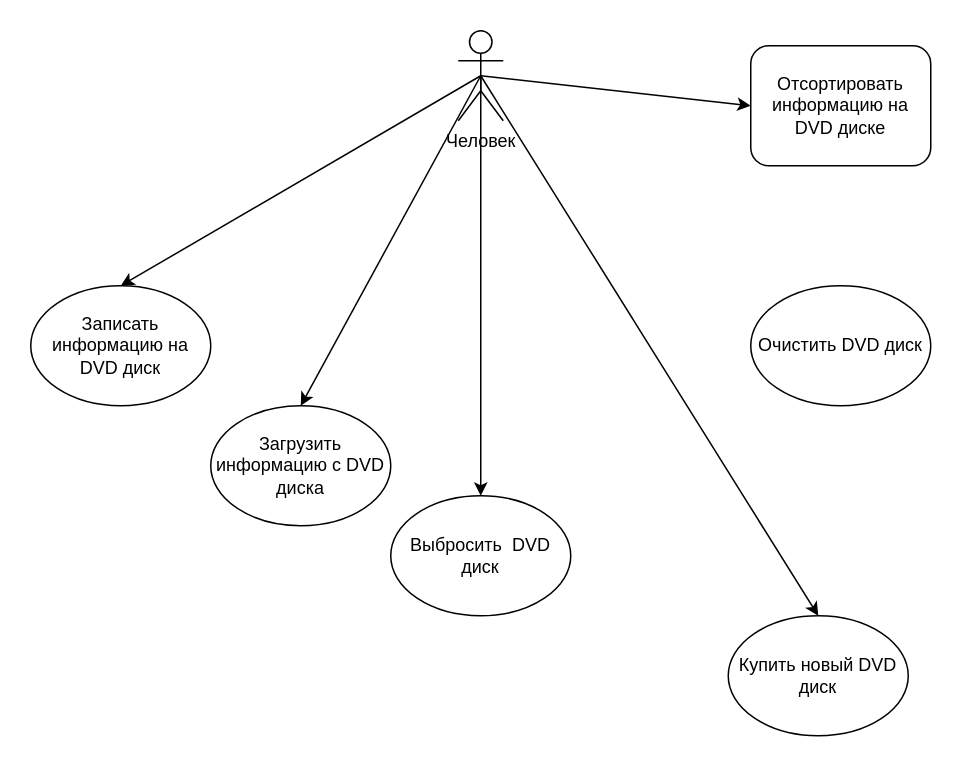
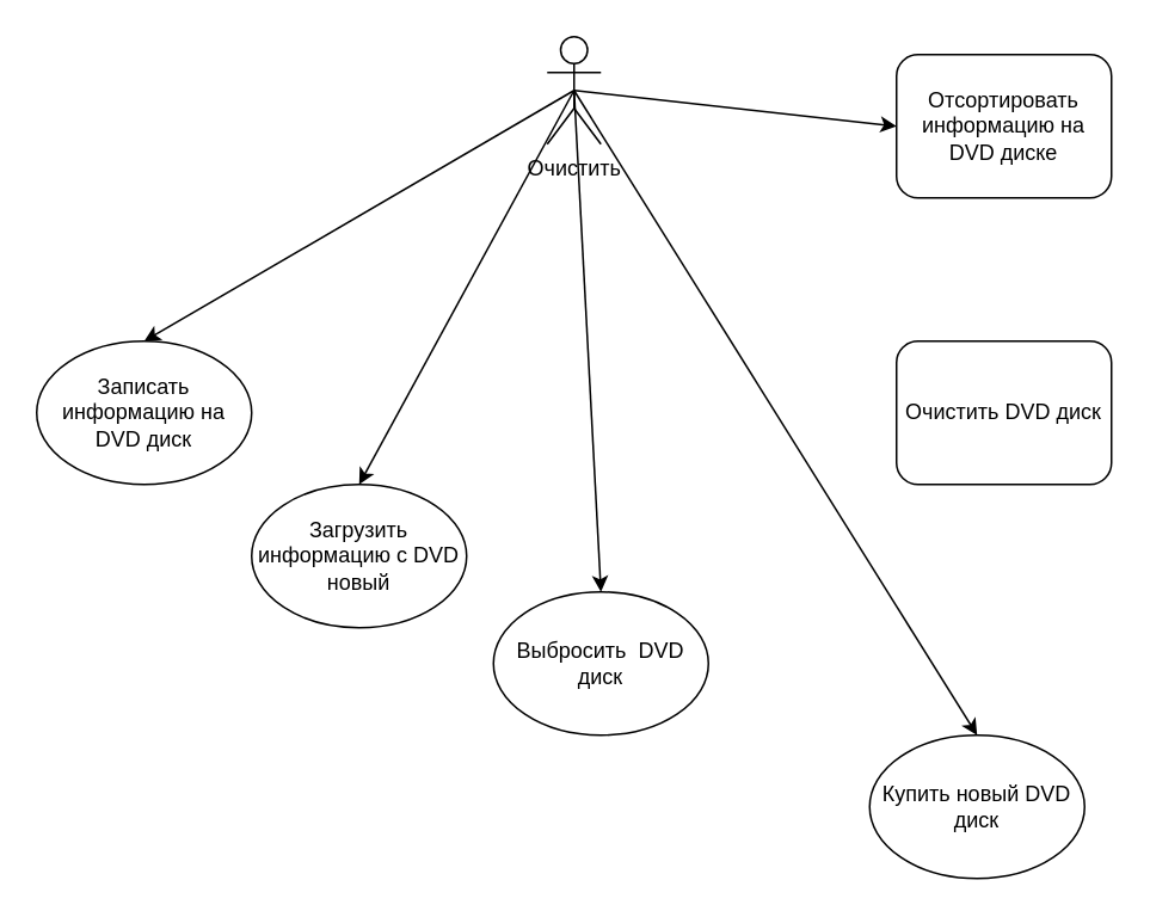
- <mxCell id="2" value="Человек&lt;br&gt;" style="shape=umlActor;verticalLabelPosition=bottom;verticalAlign=top;html=1;outlineConnect=0;" parent="1" vertex="1"><mxGeometry x="305" y="20" width="30" height="60" as="geometry" /></mxCell>
+ <mxCell id="2" value="Очистить&lt;br&gt;" style="shape=umlActor;verticalLabelPosition=bottom;verticalAlign=top;html=1;outlineConnect=0;" parent="1" vertex="1"><mxGeometry x="305" y="20" width="30" height="60" as="geometry" /></mxCell>
- <mxCell id="6" value="Очистить DVD диск" style="ellipse;whiteSpace=wrap;html=1;" parent="1" vertex="1"><mxGeometry x="500" y="190" width="120" height="80" as="geometry" /></mxCell>
+ <mxCell id="6" value="Очистить DVD диск" style="whiteSpace=wrap;html=1;rounded=1;" parent="1" vertex="1"><mxGeometry x="500" y="190" width="120" height="80" as="geometry" /></mxCell>
- <mxCell id="4" value="Загрузить информацию с DVD диска" style="ellipse;whiteSpace=wrap;html=1;" parent="1" vertex="1"><mxGeometry x="140" y="270" width="120" height="80" as="geometry" /></mxCell>
+ <mxCell id="4" value="Загрузить информацию с DVD новый" style="ellipse;whiteSpace=wrap;html=1;" parent="1" vertex="1"><mxGeometry x="140" y="270" width="120" height="80" as="geometry" /></mxCell>
- <mxCell id="5" value="Выбросить&amp;nbsp; DVD диск" style="ellipse;whiteSpace=wrap;html=1;" parent="1" vertex="1"><mxGeometry x="260" y="330" width="120" height="80" as="geometry" /></mxCell>
+ <mxCell id="5" value="Выбросить&amp;nbsp; DVD диск" style="ellipse;whiteSpace=wrap;html=1;" parent="1" vertex="1"><mxGeometry x="275" y="330" width="120" height="80" as="geometry" /></mxCell>
